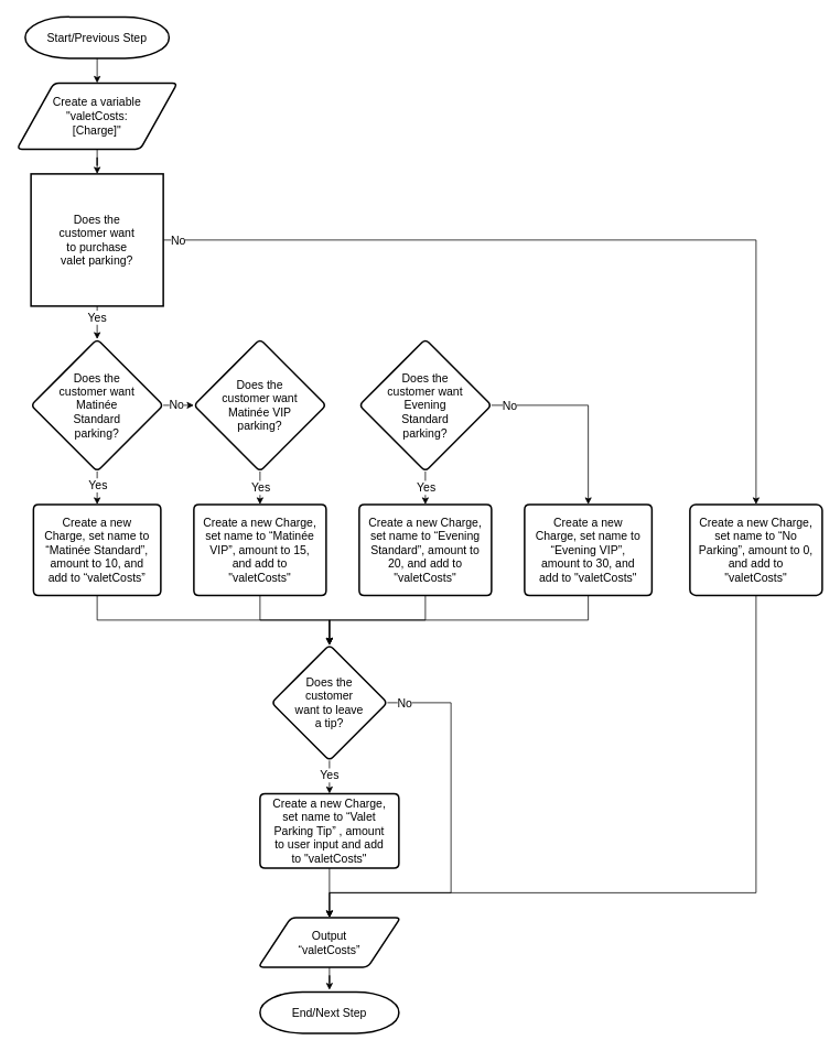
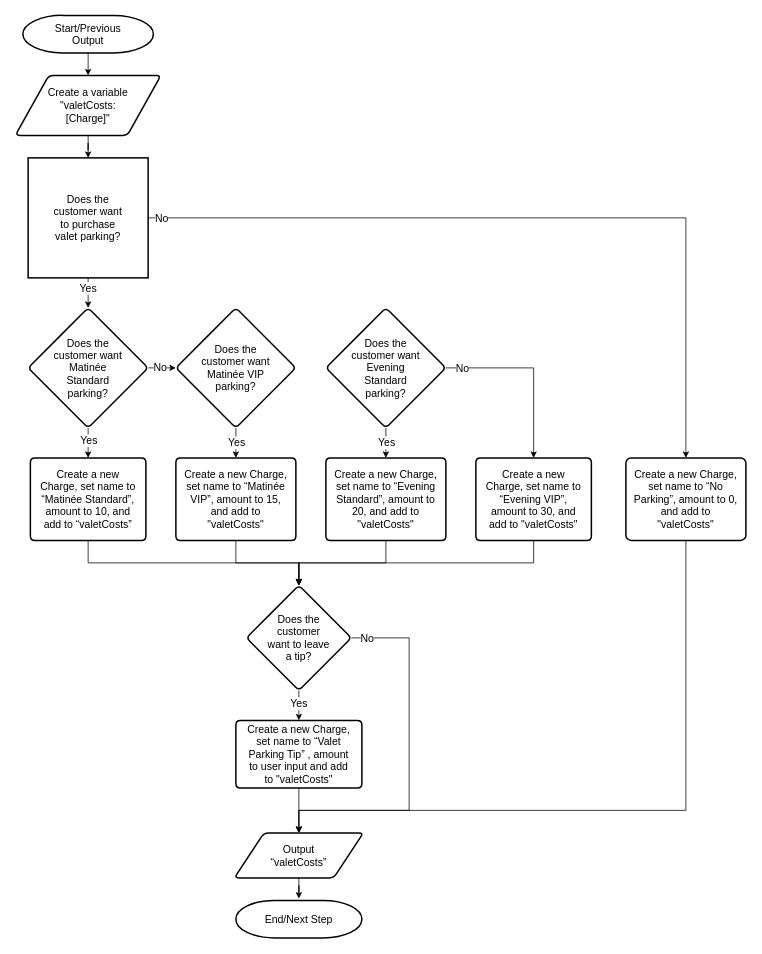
- <mxCell id="2" value="Start/Previous Step" style="strokeWidth=2;html=1;shape=mxgraph.flowchart.terminator;whiteSpace=wrap;spacing=20;spacingTop=5;spacingBottom=5;spacingLeft=5;spacingRight=5;fontSize=14;" parent="1" vertex="1"><mxGeometry x="30" y="20" width="174" height="50" as="geometry" /></mxCell>
+ <mxCell id="2" value="Start/Previous Output" style="strokeWidth=2;html=1;shape=mxgraph.flowchart.terminator;whiteSpace=wrap;spacing=20;spacingTop=5;spacingBottom=5;spacingLeft=5;spacingRight=5;fontSize=14;" parent="1" vertex="1"><mxGeometry x="30" y="20" width="174" height="50" as="geometry" /></mxCell>
